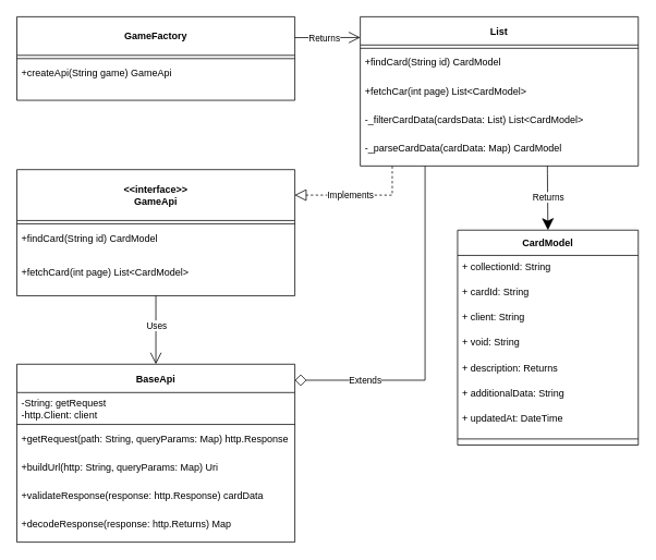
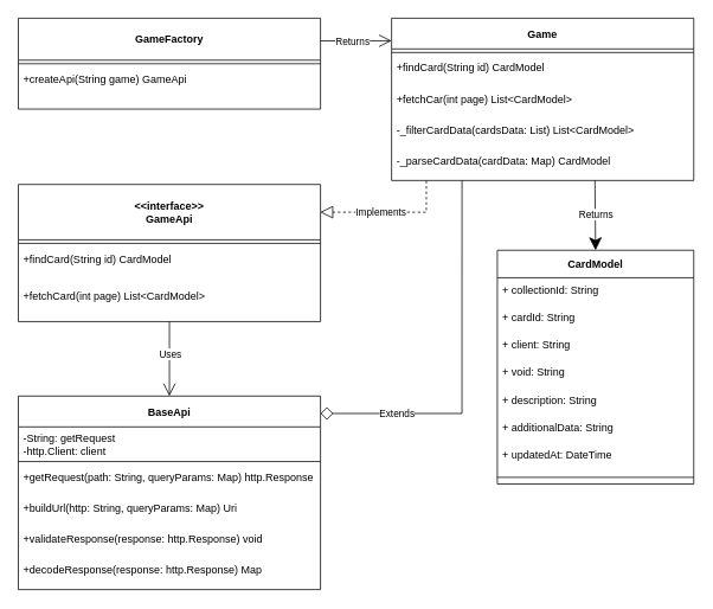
- <mxCell id="11" value="List" style="swimlane;fontStyle=1;align=center;verticalAlign=middle;childLayout=stackLayout;horizontal=1;startSize=34.545;horizontalStack=0;resizeParent=1;resizeParentMax=0;resizeLast=0;collapsible=0;marginBottom=0;fillColor=default;" parent="1" vertex="1"><mxGeometry x="440" y="20" width="340" height="182.545" as="geometry" /></mxCell>
+ <mxCell id="11" value="Game" style="swimlane;fontStyle=1;align=center;verticalAlign=middle;childLayout=stackLayout;horizontal=1;startSize=34.545;horizontalStack=0;resizeParent=1;resizeParentMax=0;resizeLast=0;collapsible=0;marginBottom=0;fillColor=default;" parent="1" vertex="1"><mxGeometry x="440" y="20" width="340" height="182.545" as="geometry" /></mxCell>
- <mxCell id="22" value="+ description: Returns" style="text;strokeColor=none;fillColor=none;align=left;verticalAlign=top;spacingLeft=4;spacingRight=4;overflow=hidden;rotatable=0;points=[[0,0.5],[1,0.5]];portConstraint=eastwest;" parent="17" vertex="1"><mxGeometry y="154.933" width="221" height="31" as="geometry" /></mxCell>
+ <mxCell id="22" value="+ description: String" style="text;strokeColor=none;fillColor=none;align=left;verticalAlign=top;spacingLeft=4;spacingRight=4;overflow=hidden;rotatable=0;points=[[0,0.5],[1,0.5]];portConstraint=eastwest;" parent="17" vertex="1"><mxGeometry y="154.933" width="221" height="31" as="geometry" /></mxCell>
- <mxCell id="33" value="+validateResponse(response: http.Response) cardData" style="text;strokeColor=none;fillColor=none;align=left;verticalAlign=top;spacingLeft=4;spacingRight=4;overflow=hidden;rotatable=0;points=[[0,0.5],[1,0.5]];portConstraint=eastwest;" parent="28" vertex="1"><mxGeometry y="147.667" width="340" height="35" as="geometry" /></mxCell>
+ <mxCell id="33" value="+validateResponse(response: http.Response) void" style="text;strokeColor=none;fillColor=none;align=left;verticalAlign=top;spacingLeft=4;spacingRight=4;overflow=hidden;rotatable=0;points=[[0,0.5],[1,0.5]];portConstraint=eastwest;" parent="28" vertex="1"><mxGeometry y="147.667" width="340" height="35" as="geometry" /></mxCell>
- <mxCell id="34" value="+decodeResponse(response: http.Returns) Map" style="text;strokeColor=none;fillColor=none;align=left;verticalAlign=top;spacingLeft=4;spacingRight=4;overflow=hidden;rotatable=0;points=[[0,0.5],[1,0.5]];portConstraint=eastwest;" parent="28" vertex="1"><mxGeometry y="182.667" width="340" height="35" as="geometry" /></mxCell>
+ <mxCell id="34" value="+decodeResponse(response: http.Response) Map" style="text;strokeColor=none;fillColor=none;align=left;verticalAlign=top;spacingLeft=4;spacingRight=4;overflow=hidden;rotatable=0;points=[[0,0.5],[1,0.5]];portConstraint=eastwest;" parent="28" vertex="1"><mxGeometry y="182.667" width="340" height="35" as="geometry" /></mxCell>
